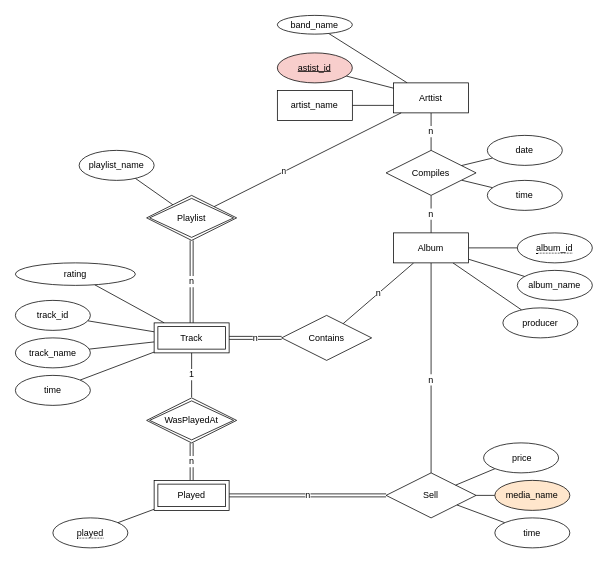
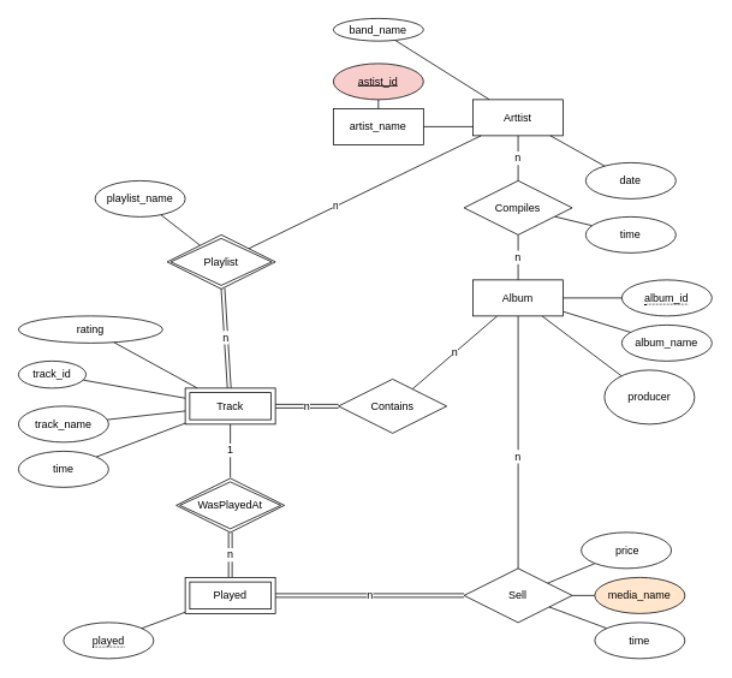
- <mxCell id="21" style="edgeStyle=none;rounded=0;orthogonalLoop=1;jettySize=auto;html=1;endArrow=none;endFill=0;" parent="1" source="50" target="10" edge="1"><mxGeometry relative="1" as="geometry"><mxPoint x="461.287" y="100.853" as="sourcePoint" /></mxGeometry></mxCell>
+ <mxCell id="21" style="edgeStyle=none;rounded=0;orthogonalLoop=1;jettySize=auto;html=1;endArrow=none;endFill=0;" parent="1" source="50" target="45" edge="1"><mxGeometry relative="1" as="geometry"><mxPoint x="461.287" y="100.853" as="sourcePoint" /></mxGeometry></mxCell>
- <mxCell id="39" style="edgeStyle=none;rounded=0;orthogonalLoop=1;jettySize=auto;html=1;endArrow=none;endFill=0;" parent="1" source="40" target="57" edge="1"><mxGeometry relative="1" as="geometry"><mxPoint x="614.831" y="220.27" as="targetPoint" /></mxGeometry></mxCell>
+ <mxCell id="39" style="edgeStyle=none;rounded=0;orthogonalLoop=1;jettySize=auto;html=1;endArrow=none;endFill=0;" parent="1" source="40" target="10" edge="1"><mxGeometry relative="1" as="geometry"><mxPoint x="614.831" y="220.27" as="targetPoint" /></mxGeometry></mxCell>
- <mxCell id="55" value="Playlist" style="shape=rhombus;double=1;perimeter=rhombusPerimeter;whiteSpace=wrap;html=1;align=center;" parent="1" vertex="1"><mxGeometry x="195" y="260" width="120" height="60" as="geometry" /></mxCell>
+ <mxCell id="55" value="Playlist" style="shape=rhombus;double=1;perimeter=rhombusPerimeter;whiteSpace=wrap;html=1;align=center;" parent="1" vertex="1"><mxGeometry x="185" y="260" width="120" height="60" as="geometry" /></mxCell>
- <mxCell id="53" value="track_id" style="ellipse;whiteSpace=wrap;html=1;align=center;" parent="1" vertex="1"><mxGeometry x="20" y="400" width="100" height="40" as="geometry" /></mxCell>
+ <mxCell id="53" value="track_id" style="ellipse;whiteSpace=wrap;html=1;align=center;" parent="1" vertex="1"><mxGeometry x="20" y="400" width="75" height="30" as="geometry" /></mxCell>
- <mxCell id="42" value="producer" style="ellipse;whiteSpace=wrap;html=1;align=center;" parent="1" vertex="1"><mxGeometry x="670" y="410" width="100" height="40" as="geometry" /></mxCell>
+ <mxCell id="42" value="producer" style="ellipse;whiteSpace=wrap;html=1;align=center;" parent="1" vertex="1"><mxGeometry x="670" y="410" width="100" height="60" as="geometry" /></mxCell>
